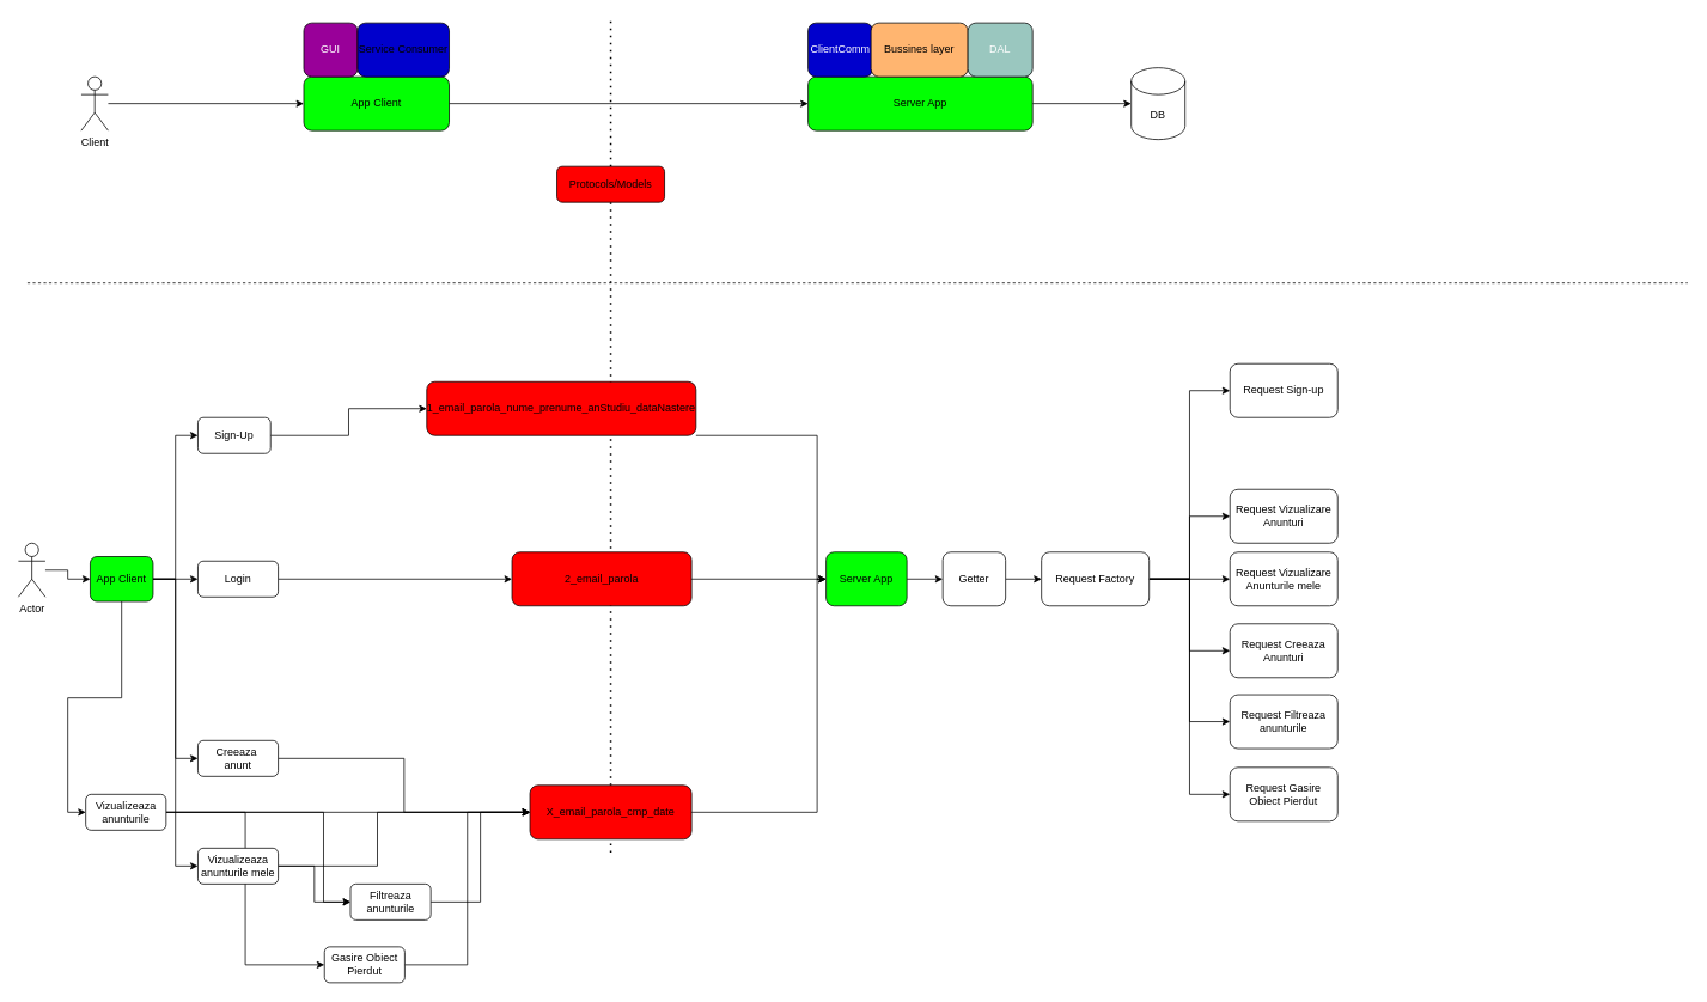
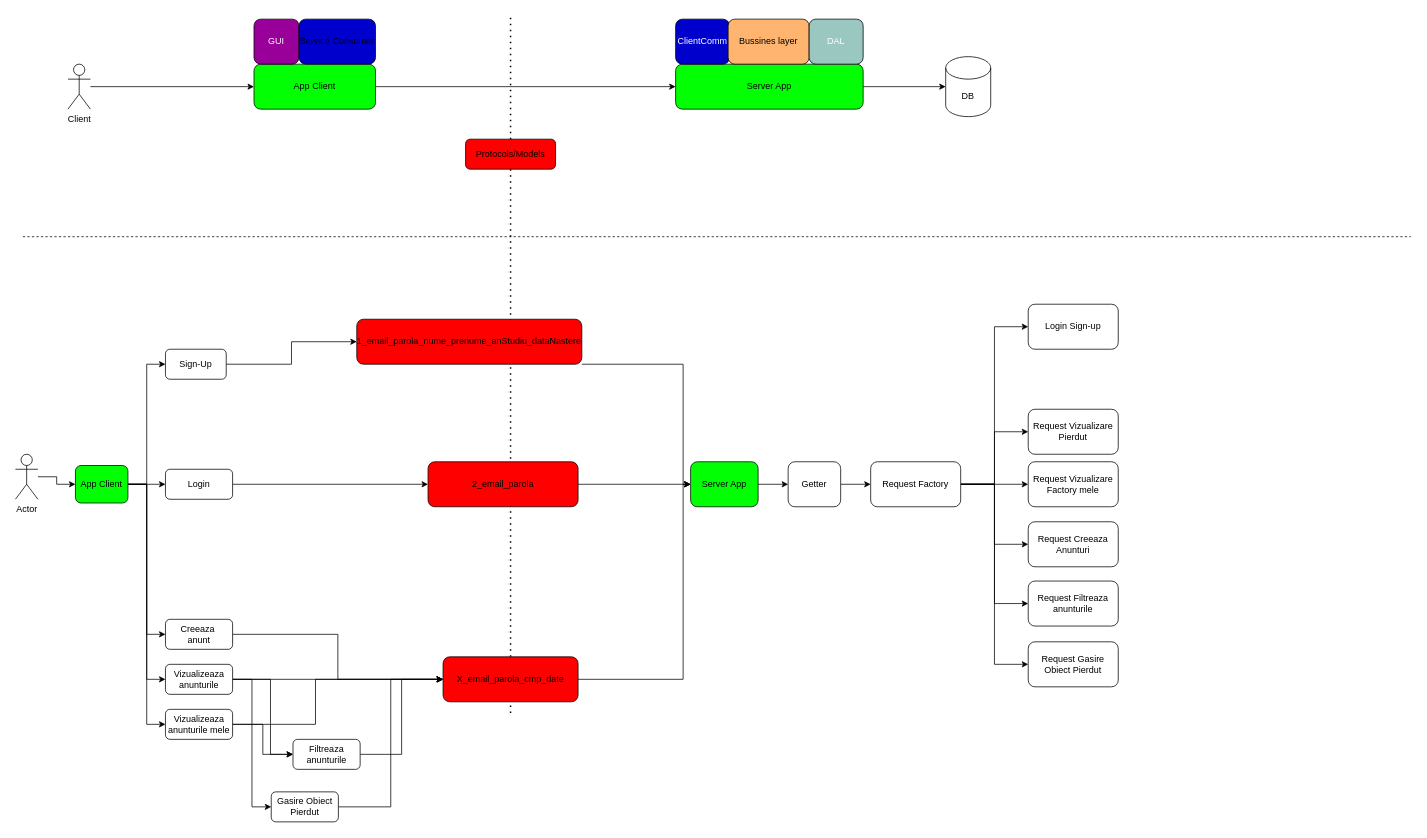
- <mxCell id="37" value="Request Sign-up&lt;br&gt;" style="rounded=1;whiteSpace=wrap;html=1;fillColor=#FFFFFF;" parent="1" vertex="1"><mxGeometry x="1370" y="405" width="120" height="60" as="geometry" /></mxCell>
+ <mxCell id="37" value="Login Sign-up&lt;br&gt;" style="rounded=1;whiteSpace=wrap;html=1;fillColor=#FFFFFF;" parent="1" vertex="1"><mxGeometry x="1370" y="405" width="120" height="60" as="geometry" /></mxCell>
- <mxCell id="52" value="Request Vizualizare Anunturi" style="rounded=1;whiteSpace=wrap;html=1;fillColor=#FFFFFF;" parent="1" vertex="1"><mxGeometry x="1370" y="545" width="120" height="60" as="geometry" /></mxCell>
+ <mxCell id="52" value="Request Vizualizare Pierdut" style="rounded=1;whiteSpace=wrap;html=1;fillColor=#FFFFFF;" parent="1" vertex="1"><mxGeometry x="1370" y="545" width="120" height="60" as="geometry" /></mxCell>
- <mxCell id="53" value="Request Vizualizare Anunturile mele" style="rounded=1;whiteSpace=wrap;html=1;fillColor=#FFFFFF;" parent="1" vertex="1"><mxGeometry x="1370" y="615" width="120" height="60" as="geometry" /></mxCell>
+ <mxCell id="53" value="Request Vizualizare Factory mele" style="rounded=1;whiteSpace=wrap;html=1;fillColor=#FFFFFF;" parent="1" vertex="1"><mxGeometry x="1370" y="615" width="120" height="60" as="geometry" /></mxCell>
- <mxCell id="47" value="Vizualizeaza anunturile" style="rounded=1;whiteSpace=wrap;html=1;fillColor=#FFFFFF;" parent="1" vertex="1"><mxGeometry x="95" y="885" width="89.5" height="40" as="geometry" /></mxCell>
+ <mxCell id="47" value="Vizualizeaza anunturile" style="rounded=1;whiteSpace=wrap;html=1;fillColor=#FFFFFF;" parent="1" vertex="1"><mxGeometry x="220" y="885" width="89.5" height="40" as="geometry" /></mxCell>
